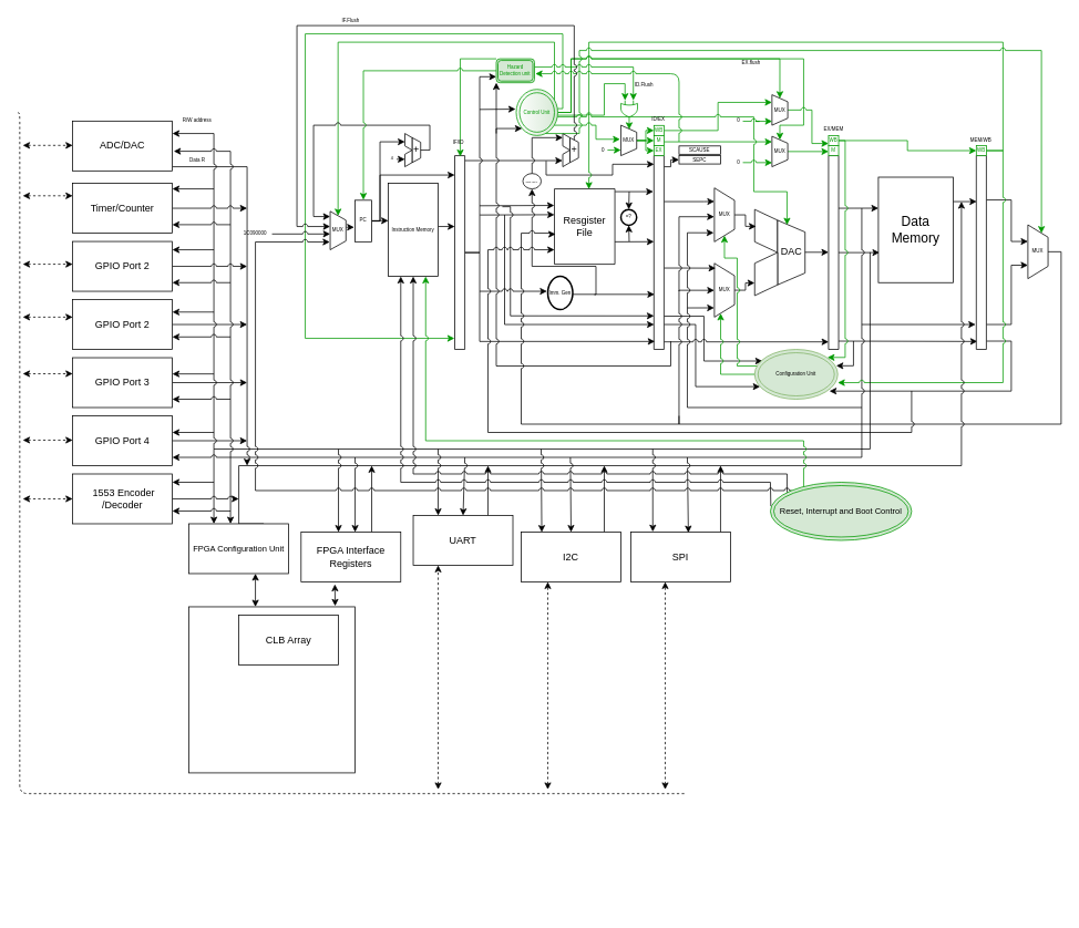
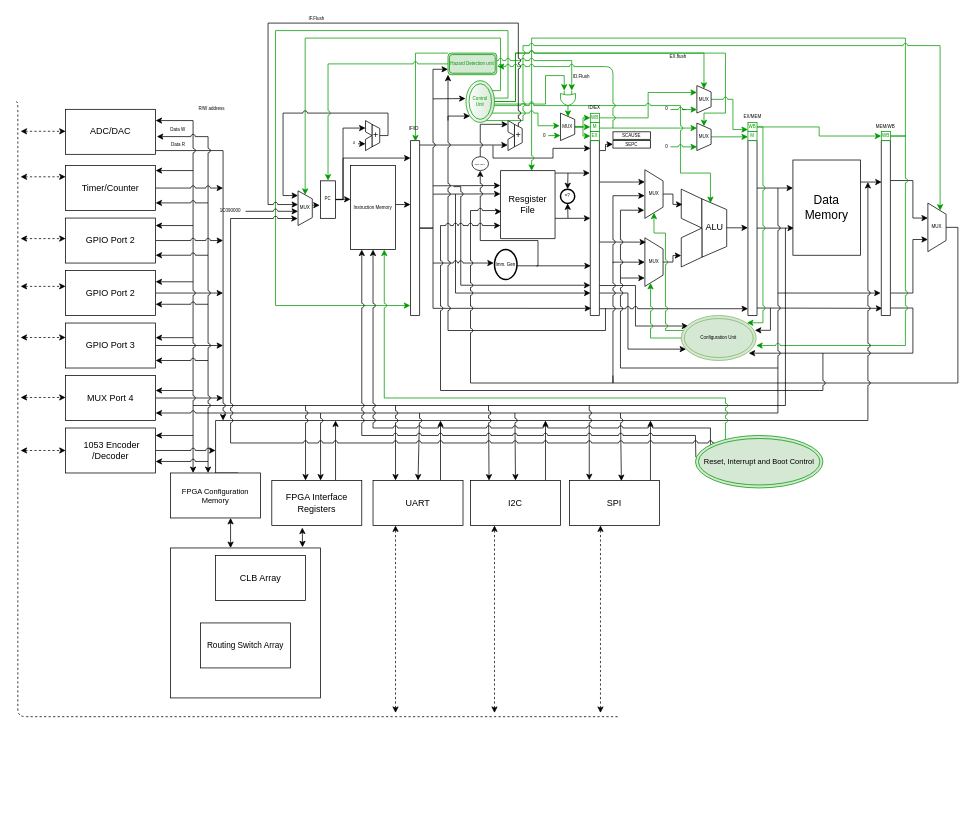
- <mxCell id="106" value="&lt;font color=&quot;#009900&quot;&gt;Hazard Detection unit&lt;/font&gt;" style="shape=ext;double=1;rounded=1;whiteSpace=wrap;html=1;strokeColor=#009900;fillColor=#D5E8D4;gradientColor=none;fontSize=6;fontColor=#000000;" vertex="1" parent="1"><mxGeometry x="597" y="70" width="46" height="28.8" as="geometry" /></mxCell>
+ <mxCell id="106" value="&lt;font color=&quot;#009900&quot;&gt;Hazard Detection unit&lt;/font&gt;" style="shape=ext;double=1;rounded=1;whiteSpace=wrap;html=1;strokeColor=#009900;fillColor=#D5E8D4;gradientColor=none;fontSize=6;fontColor=#000000;" vertex="1" parent="1"><mxGeometry x="597" y="70" width="65" height="28.8" as="geometry" /></mxCell>
- <mxCell id="79" value="&lt;font color=&quot;#009900&quot;&gt;Control Unit&lt;/font&gt;" style="ellipse;shape=doubleEllipse;whiteSpace=wrap;html=1;strokeColor=#009900;fillColor=#D5E8D4;gradientColor=#ffffff;fontSize=6;fontColor=#000000;direction=south;" vertex="1" parent="1"><mxGeometry x="621" y="106.82" width="50" height="55.59" as="geometry" /></mxCell>
+ <mxCell id="79" value="&lt;font color=&quot;#009900&quot;&gt;Control Unit&lt;/font&gt;" style="ellipse;shape=doubleEllipse;whiteSpace=wrap;html=1;strokeColor=#009900;fillColor=#D5E8D4;gradientColor=#ffffff;fontSize=6;fontColor=#000000;direction=south;" vertex="1" parent="1"><mxGeometry x="621" y="106.82" width="38" height="55.59" as="geometry" /></mxCell>
- <mxCell id="195" value="R/W address" style="text;html=1;strokeColor=none;fillColor=none;align=center;verticalAlign=middle;whiteSpace=wrap;rounded=0;fontSize=6;fontColor=#000000;" vertex="1" parent="1"><mxGeometry x="217" y="135" width="40" height="20" as="geometry" /></mxCell>
+ <mxCell id="195" value="R/W address" style="text;html=1;strokeColor=none;fillColor=none;align=center;verticalAlign=middle;whiteSpace=wrap;rounded=0;fontSize=6;fontColor=#000000;" vertex="1" parent="1"><mxGeometry x="262" y="135" width="40" height="20" as="geometry" /></mxCell>
+ <mxCell id="196" value="Data W" style="text;html=1;strokeColor=none;fillColor=none;align=center;verticalAlign=middle;whiteSpace=wrap;rounded=0;fontSize=6;fontColor=#000000;" vertex="1" parent="1"><mxGeometry x="217" y="162.41" width="40" height="20" as="geometry" /></mxCell>
- <mxCell id="11" value="DAC" style="shape=trapezoid;perimeter=trapezoidPerimeter;whiteSpace=wrap;html=1;direction=south;size=0.183;gradientDirection=south;" vertex="1" parent="10"><mxGeometry x="27.563" width="33.075" height="77.778" as="geometry" /></mxCell>
+ <mxCell id="11" value="ALU" style="shape=trapezoid;perimeter=trapezoidPerimeter;whiteSpace=wrap;html=1;direction=south;size=0.183;gradientDirection=south;" vertex="1" parent="10"><mxGeometry x="27.563" width="33.075" height="77.778" as="geometry" /></mxCell>
- <mxCell id="173" value="&lt;font style=&quot;font-size: 12px&quot;&gt;GPIO Port 4&lt;br&gt;&lt;/font&gt;" style="rounded=0;whiteSpace=wrap;html=1;strokeColor=#000000;fillColor=#FFFFFF;gradientColor=none;fontSize=6;fontColor=#000000;" vertex="1" parent="1"><mxGeometry x="87" y="500" width="120" height="60" as="geometry" /></mxCell>
+ <mxCell id="173" value="&lt;font style=&quot;font-size: 12px&quot;&gt;MUX Port 4&lt;br&gt;&lt;/font&gt;" style="rounded=0;whiteSpace=wrap;html=1;strokeColor=#000000;fillColor=#FFFFFF;gradientColor=none;fontSize=6;fontColor=#000000;" vertex="1" parent="1"><mxGeometry x="87" y="500" width="120" height="60" as="geometry" /></mxCell>
- <mxCell id="171" value="&lt;font style=&quot;font-size: 12px&quot;&gt;&amp;nbsp;1553 Encoder /Decoder&lt;br&gt;&lt;/font&gt;" style="rounded=0;whiteSpace=wrap;html=1;strokeColor=#000000;fillColor=#FFFFFF;gradientColor=none;fontSize=6;fontColor=#000000;" vertex="1" parent="1"><mxGeometry x="87" y="570" width="120" height="60" as="geometry" /></mxCell>
+ <mxCell id="171" value="&lt;font style=&quot;font-size: 12px&quot;&gt;&amp;nbsp;1053 Encoder /Decoder&lt;br&gt;&lt;/font&gt;" style="rounded=0;whiteSpace=wrap;html=1;strokeColor=#000000;fillColor=#FFFFFF;gradientColor=none;fontSize=6;fontColor=#000000;" vertex="1" parent="1"><mxGeometry x="87" y="570" width="120" height="60" as="geometry" /></mxCell>
- <mxCell id="146" value="&lt;font style=&quot;font-size: 12px&quot;&gt;UART&lt;/font&gt;" style="rounded=0;whiteSpace=wrap;html=1;strokeColor=#000000;fillColor=#ffffff;gradientColor=none;fontSize=6;fontColor=#000000;" vertex="1" parent="1"><mxGeometry x="497" y="620" width="120" height="60" as="geometry" /></mxCell>
+ <mxCell id="146" value="&lt;font style=&quot;font-size: 12px&quot;&gt;UART&lt;/font&gt;" style="rounded=0;whiteSpace=wrap;html=1;strokeColor=#000000;fillColor=#ffffff;gradientColor=none;fontSize=6;fontColor=#000000;" vertex="1" parent="1"><mxGeometry x="497" y="640" width="120" height="60" as="geometry" /></mxCell>
- <mxCell id="142" value="&lt;font size=&quot;1&quot;&gt;FPGA Configuration Unit&lt;br&gt;&lt;/font&gt;" style="rounded=0;whiteSpace=wrap;html=1;strokeColor=#000000;fillColor=#ffffff;gradientColor=none;fontSize=6;fontColor=#000000;" vertex="1" parent="1"><mxGeometry x="227" y="630" width="120" height="60" as="geometry" /></mxCell>
+ <mxCell id="142" value="&lt;font size=&quot;1&quot;&gt;FPGA Configuration Memory&lt;br&gt;&lt;/font&gt;" style="rounded=0;whiteSpace=wrap;html=1;strokeColor=#000000;fillColor=#ffffff;gradientColor=none;fontSize=6;fontColor=#000000;" vertex="1" parent="1"><mxGeometry x="227" y="630" width="120" height="60" as="geometry" /></mxCell>
+ <mxCell id="186" value="&lt;font style=&quot;font-size: 11px&quot;&gt;Routing Switch Array&lt;/font&gt;" style="rounded=0;whiteSpace=wrap;html=1;strokeColor=#000000;fillColor=#FFFFFF;gradientColor=none;fontSize=6;fontColor=#000000;" vertex="1" parent="1"><mxGeometry x="267" y="830" width="120" height="60" as="geometry" /></mxCell>
